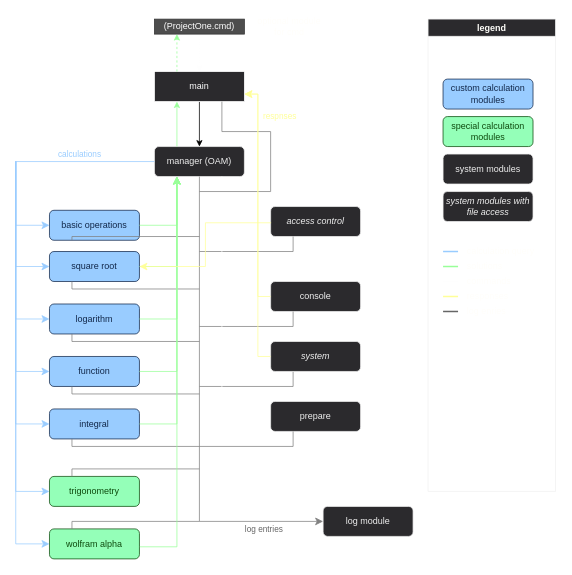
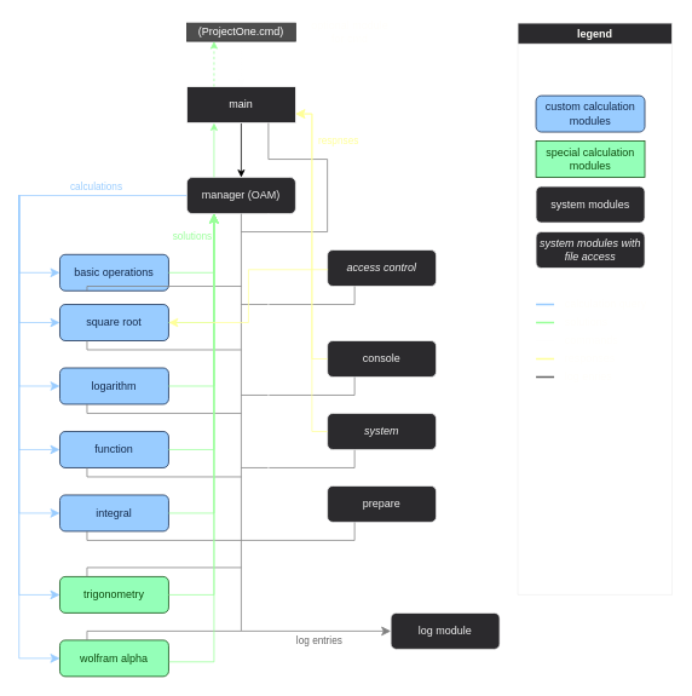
- <mxCell id="55" value="special calculation modules" style="rounded=1;whiteSpace=wrap;html=1;fillStyle=auto;fillColor=#94FFB8;strokeColor=#0D4A0D;fontColor=#0D4A0D;" parent="53" vertex="1"><mxGeometry x="20" y="130.0" width="120" height="40" as="geometry" /></mxCell>
+ <mxCell id="55" value="special calculation modules" style="whiteSpace=wrap;html=1;fillStyle=auto;fillColor=#94FFB8;strokeColor=#0D4A0D;fontColor=#0D4A0D;rounded=0;" parent="53" vertex="1"><mxGeometry x="20" y="130.0" width="120" height="40" as="geometry" /></mxCell>
+ <mxCell id="76" value="" style="edgeStyle=segmentEdgeStyle;endArrow=classic;html=1;curved=0;rounded=0;endSize=8;startSize=8;strokeColor=#99FF99;strokeWidth=1;fontColor=#666666;entryX=0.25;entryY=1;entryDx=0;entryDy=0;exitX=1;exitY=0.5;exitDx=0;exitDy=0;" parent="1" source="7" target="16" edge="1"><mxGeometry width="50" height="50" relative="1" as="geometry"><mxPoint x="205" y="565" as="sourcePoint" /><mxPoint x="255" y="515" as="targetPoint" /></mxGeometry></mxCell>
+ <mxCell id="77" value="solutions" style="edgeLabel;html=1;align=center;verticalAlign=middle;resizable=0;points=[];fontColor=#99FF99;labelBackgroundColor=none;" parent="76" vertex="1" connectable="0"><mxGeometry x="0.877" relative="1" as="geometry"><mxPoint x="-25" y="-5" as="offset" /></mxGeometry></mxCell>
